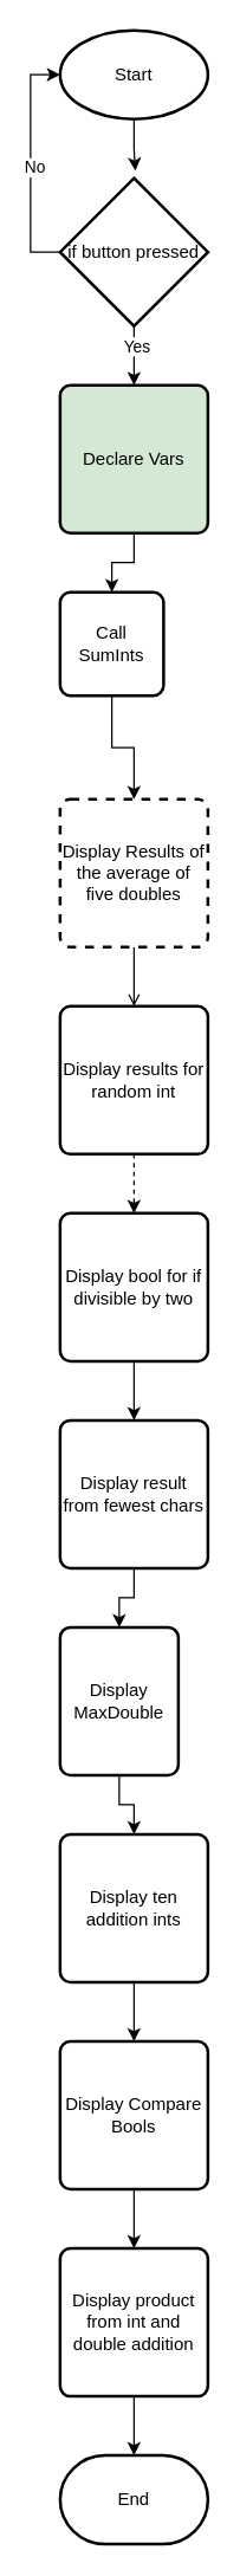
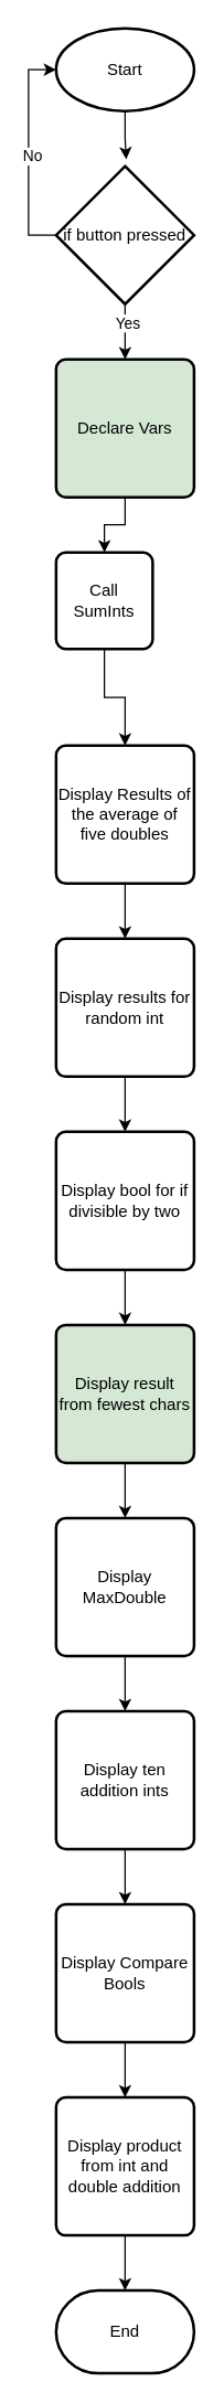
- <mxCell id="8" value="Display Results of the average of five doubles" style="rounded=1;whiteSpace=wrap;html=1;absoluteArcSize=1;arcSize=14;strokeWidth=2;dashed=1;" vertex="1" parent="1"><mxGeometry x="40" y="540" width="100" height="100" as="geometry" /></mxCell>
+ <mxCell id="8" value="Display Results of the average of five doubles" style="rounded=1;whiteSpace=wrap;html=1;absoluteArcSize=1;arcSize=14;strokeWidth=2;" vertex="1" parent="1"><mxGeometry x="40" y="540" width="100" height="100" as="geometry" /></mxCell>
- <mxCell id="7" style="edgeStyle=orthogonalEdgeStyle;rounded=0;orthogonalLoop=1;jettySize=auto;html=1;entryX=0.5;entryY=0;entryDx=0;entryDy=0;endArrow=open;" edge="1" parent="1" source="8" target="10"><mxGeometry relative="1" as="geometry" /></mxCell>
+ <mxCell id="7" style="edgeStyle=orthogonalEdgeStyle;rounded=0;orthogonalLoop=1;jettySize=auto;html=1;entryX=0.5;entryY=0;entryDx=0;entryDy=0;" edge="1" parent="1" source="8" target="10"><mxGeometry relative="1" as="geometry" /></mxCell>
- <mxCell id="9" style="edgeStyle=orthogonalEdgeStyle;rounded=0;orthogonalLoop=1;jettySize=auto;html=1;dashed=1;" edge="1" parent="1" source="10" target="12"><mxGeometry relative="1" as="geometry" /></mxCell>
+ <mxCell id="9" style="edgeStyle=orthogonalEdgeStyle;rounded=0;orthogonalLoop=1;jettySize=auto;html=1;" edge="1" parent="1" source="10" target="12"><mxGeometry relative="1" as="geometry" /></mxCell>
- <mxCell id="14" value="Display result from fewest chars" style="rounded=1;whiteSpace=wrap;html=1;absoluteArcSize=1;arcSize=14;strokeWidth=2;" vertex="1" parent="1"><mxGeometry x="40" y="960" width="100" height="100" as="geometry" /></mxCell>
+ <mxCell id="14" value="Display result from fewest chars" style="rounded=1;whiteSpace=wrap;html=1;absoluteArcSize=1;arcSize=14;strokeWidth=2;fillColor=#d5e8d4;" vertex="1" parent="1"><mxGeometry x="40" y="960" width="100" height="100" as="geometry" /></mxCell>
- <mxCell id="16" value="Display MaxDouble" style="rounded=1;whiteSpace=wrap;html=1;absoluteArcSize=1;arcSize=14;strokeWidth=2;" vertex="1" parent="1"><mxGeometry x="40" y="1100" width="80" height="100" as="geometry" /></mxCell>
+ <mxCell id="16" value="Display MaxDouble" style="rounded=1;whiteSpace=wrap;html=1;absoluteArcSize=1;arcSize=14;strokeWidth=2;" vertex="1" parent="1"><mxGeometry x="40" y="1100" width="100" height="100" as="geometry" /></mxCell>
